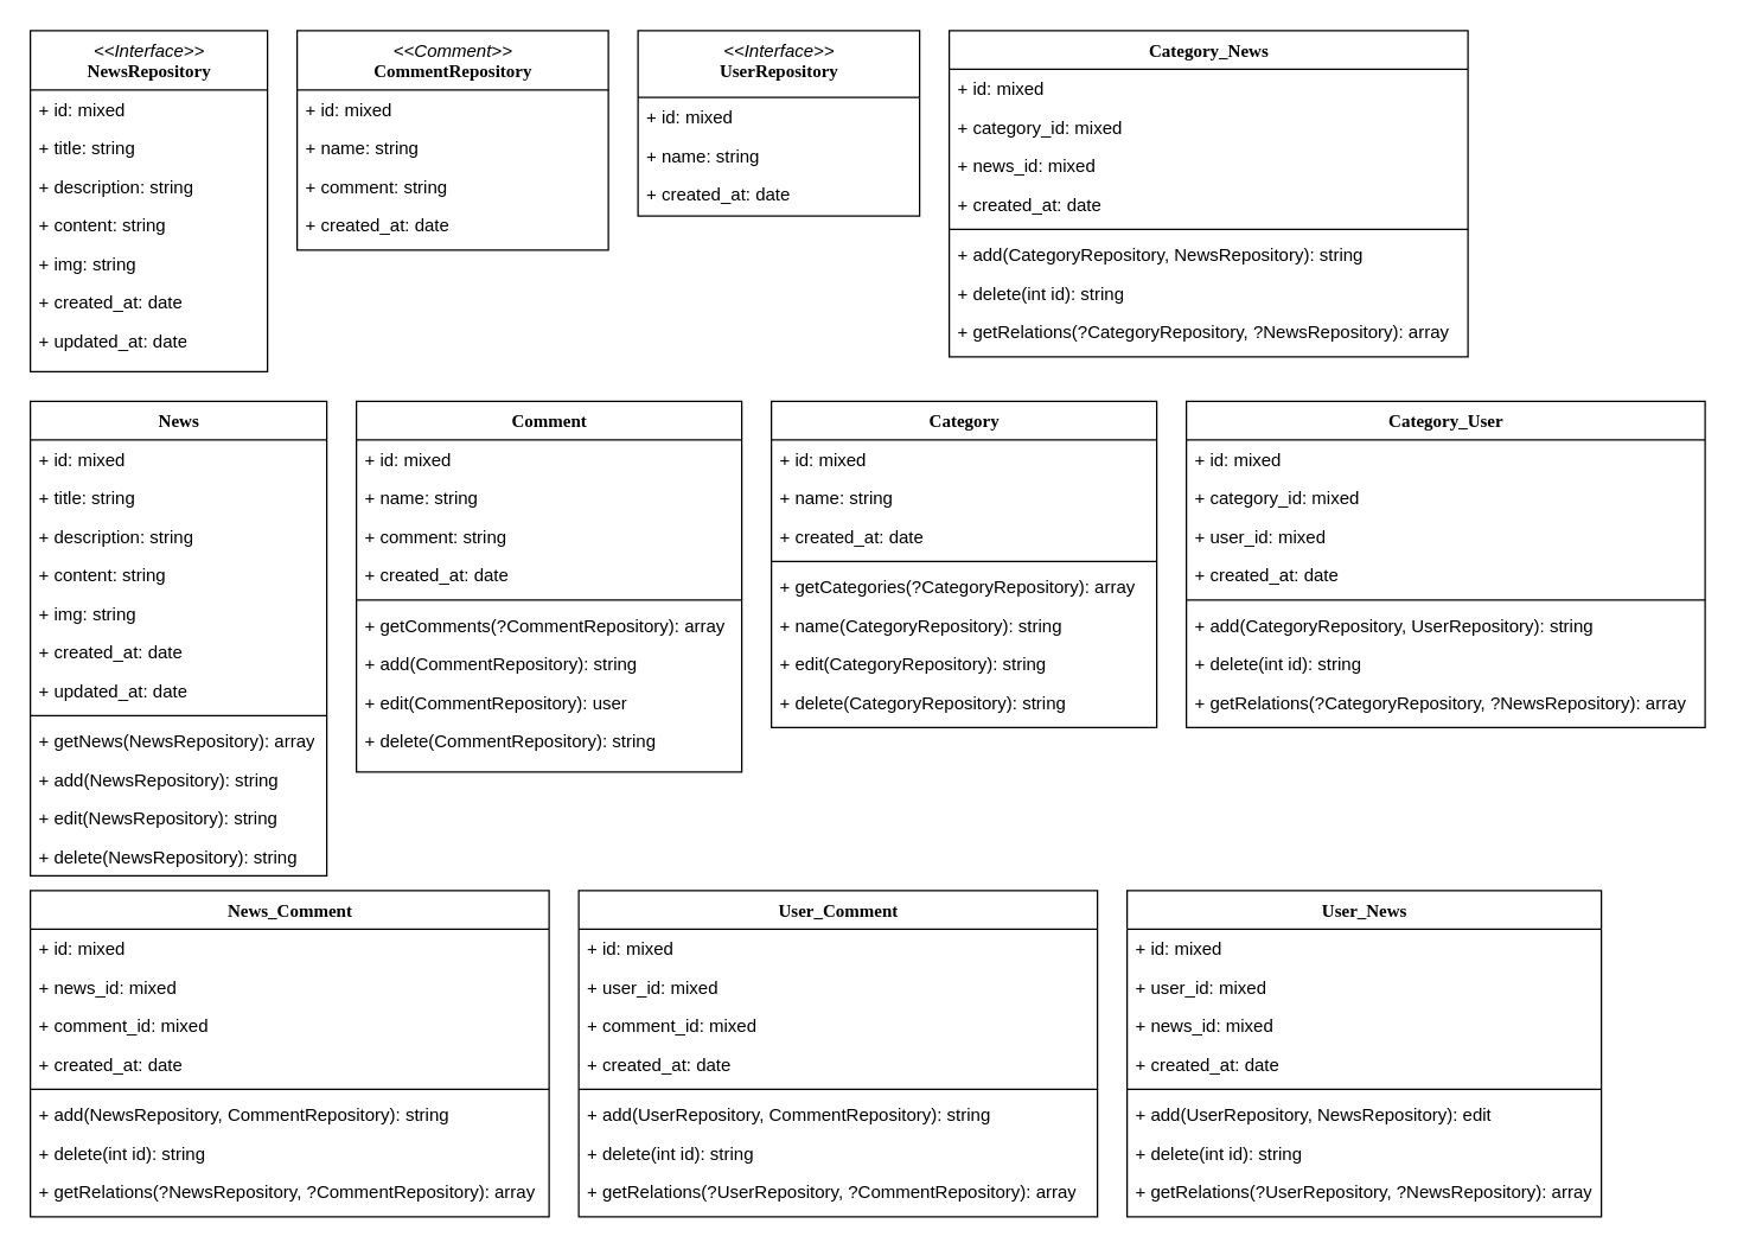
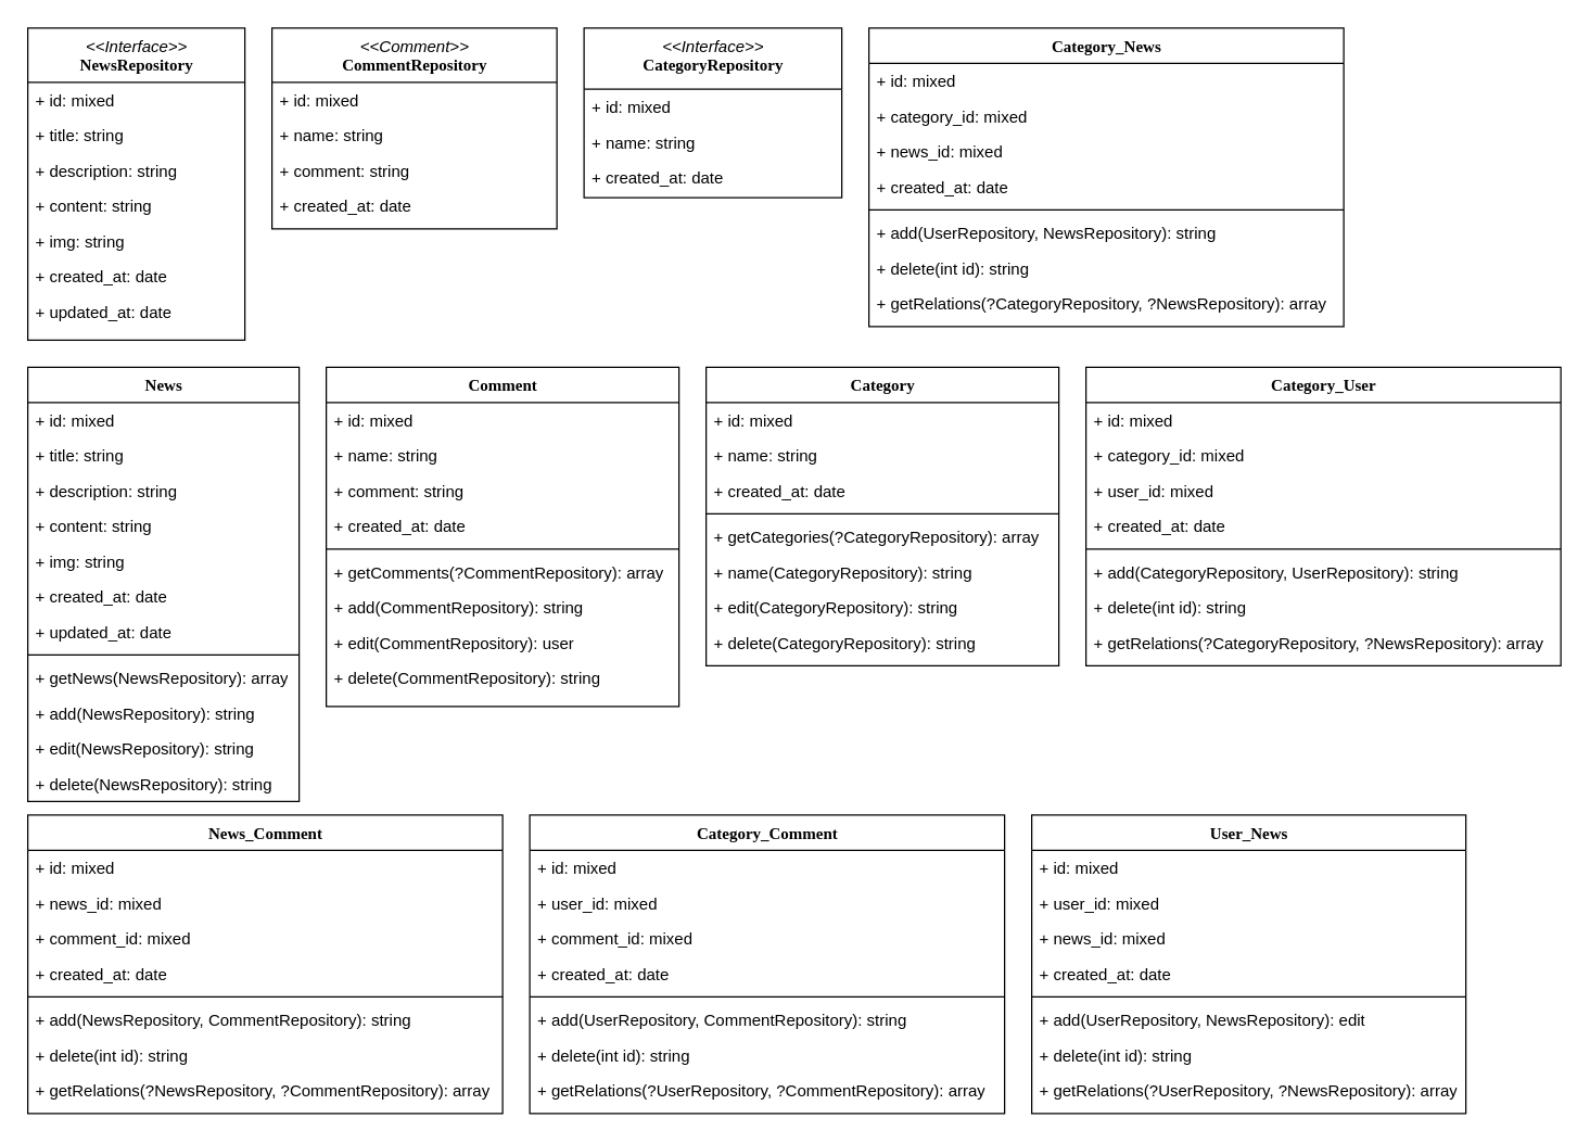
- <mxCell id="87" value="&lt;i style=&quot;font-family: &amp;#34;helvetica&amp;#34; ; font-weight: 400&quot;&gt;&amp;lt;&amp;lt;Interface&amp;gt;&amp;gt;&lt;br&gt;&lt;/i&gt;UserRepository" style="swimlane;html=1;fontStyle=1;align=center;verticalAlign=top;childLayout=stackLayout;horizontal=1;startSize=45;horizontalStack=0;resizeParent=1;resizeLast=0;collapsible=1;marginBottom=0;swimlaneFillColor=#ffffff;rounded=0;shadow=0;comic=0;labelBackgroundColor=none;strokeWidth=1;fillColor=none;fontFamily=Verdana;fontSize=12" parent="1" vertex="1"><mxGeometry x="430" y="20" width="190" height="125" as="geometry" /></mxCell>
+ <mxCell id="87" value="&lt;i style=&quot;font-family: &amp;#34;helvetica&amp;#34; ; font-weight: 400&quot;&gt;&amp;lt;&amp;lt;Interface&amp;gt;&amp;gt;&lt;br&gt;&lt;/i&gt;CategoryRepository" style="swimlane;html=1;fontStyle=1;align=center;verticalAlign=top;childLayout=stackLayout;horizontal=1;startSize=45;horizontalStack=0;resizeParent=1;resizeLast=0;collapsible=1;marginBottom=0;swimlaneFillColor=#ffffff;rounded=0;shadow=0;comic=0;labelBackgroundColor=none;strokeWidth=1;fillColor=none;fontFamily=Verdana;fontSize=12" parent="1" vertex="1"><mxGeometry x="430" y="20" width="190" height="125" as="geometry" /></mxCell>
- <mxCell id="17" value="+ add(CategoryRepository, NewsRepository): string" style="text;html=1;strokeColor=none;fillColor=none;align=left;verticalAlign=top;spacingLeft=4;spacingRight=4;whiteSpace=wrap;overflow=hidden;rotatable=0;points=[[0,0.5],[1,0.5]];portConstraint=eastwest;" parent="11" vertex="1"><mxGeometry y="138" width="350" height="26" as="geometry" /></mxCell>
+ <mxCell id="17" value="+ add(UserRepository, NewsRepository): string" style="text;html=1;strokeColor=none;fillColor=none;align=left;verticalAlign=top;spacingLeft=4;spacingRight=4;whiteSpace=wrap;overflow=hidden;rotatable=0;points=[[0,0.5],[1,0.5]];portConstraint=eastwest;" parent="11" vertex="1"><mxGeometry y="138" width="350" height="26" as="geometry" /></mxCell>
- <mxCell id="52" value="User_Comment" style="swimlane;html=1;fontStyle=1;align=center;verticalAlign=top;childLayout=stackLayout;horizontal=1;startSize=26;horizontalStack=0;resizeParent=1;resizeLast=0;collapsible=1;marginBottom=0;swimlaneFillColor=#ffffff;rounded=0;shadow=0;comic=0;labelBackgroundColor=none;strokeWidth=1;fillColor=none;fontFamily=Verdana;fontSize=12" parent="1" vertex="1"><mxGeometry x="390" y="600" width="350" height="220" as="geometry" /></mxCell>
+ <mxCell id="52" value="Category_Comment" style="swimlane;html=1;fontStyle=1;align=center;verticalAlign=top;childLayout=stackLayout;horizontal=1;startSize=26;horizontalStack=0;resizeParent=1;resizeLast=0;collapsible=1;marginBottom=0;swimlaneFillColor=#ffffff;rounded=0;shadow=0;comic=0;labelBackgroundColor=none;strokeWidth=1;fillColor=none;fontFamily=Verdana;fontSize=12" parent="1" vertex="1"><mxGeometry x="390" y="600" width="350" height="220" as="geometry" /></mxCell>
